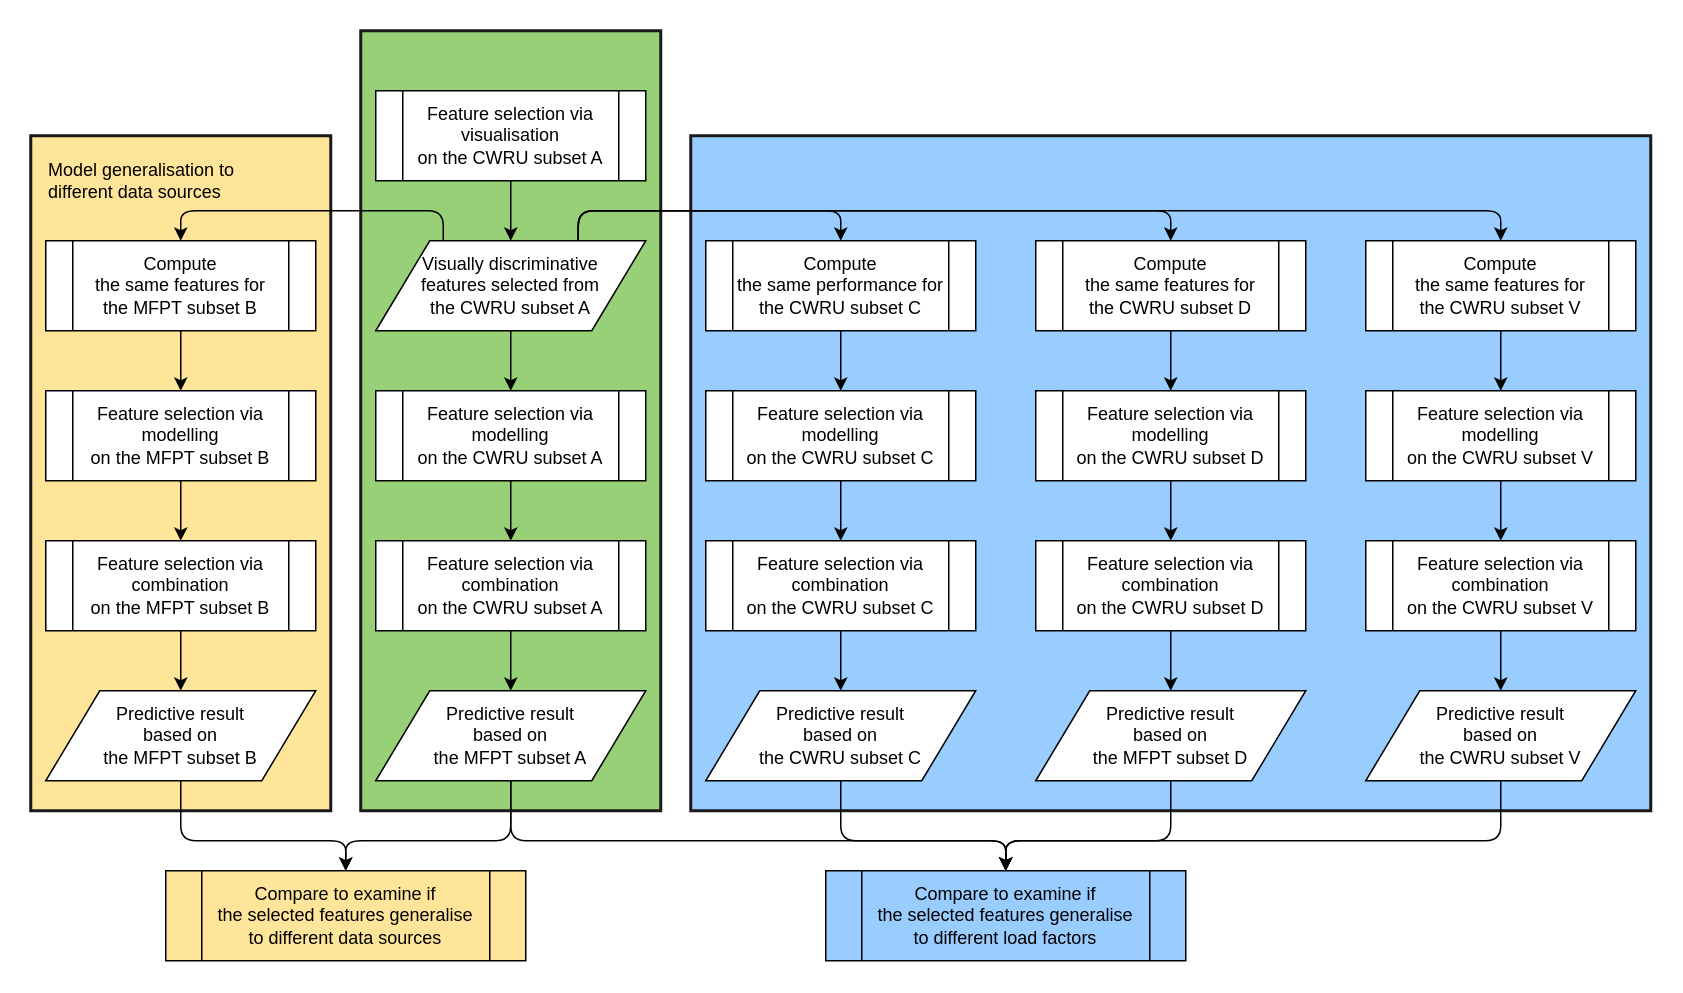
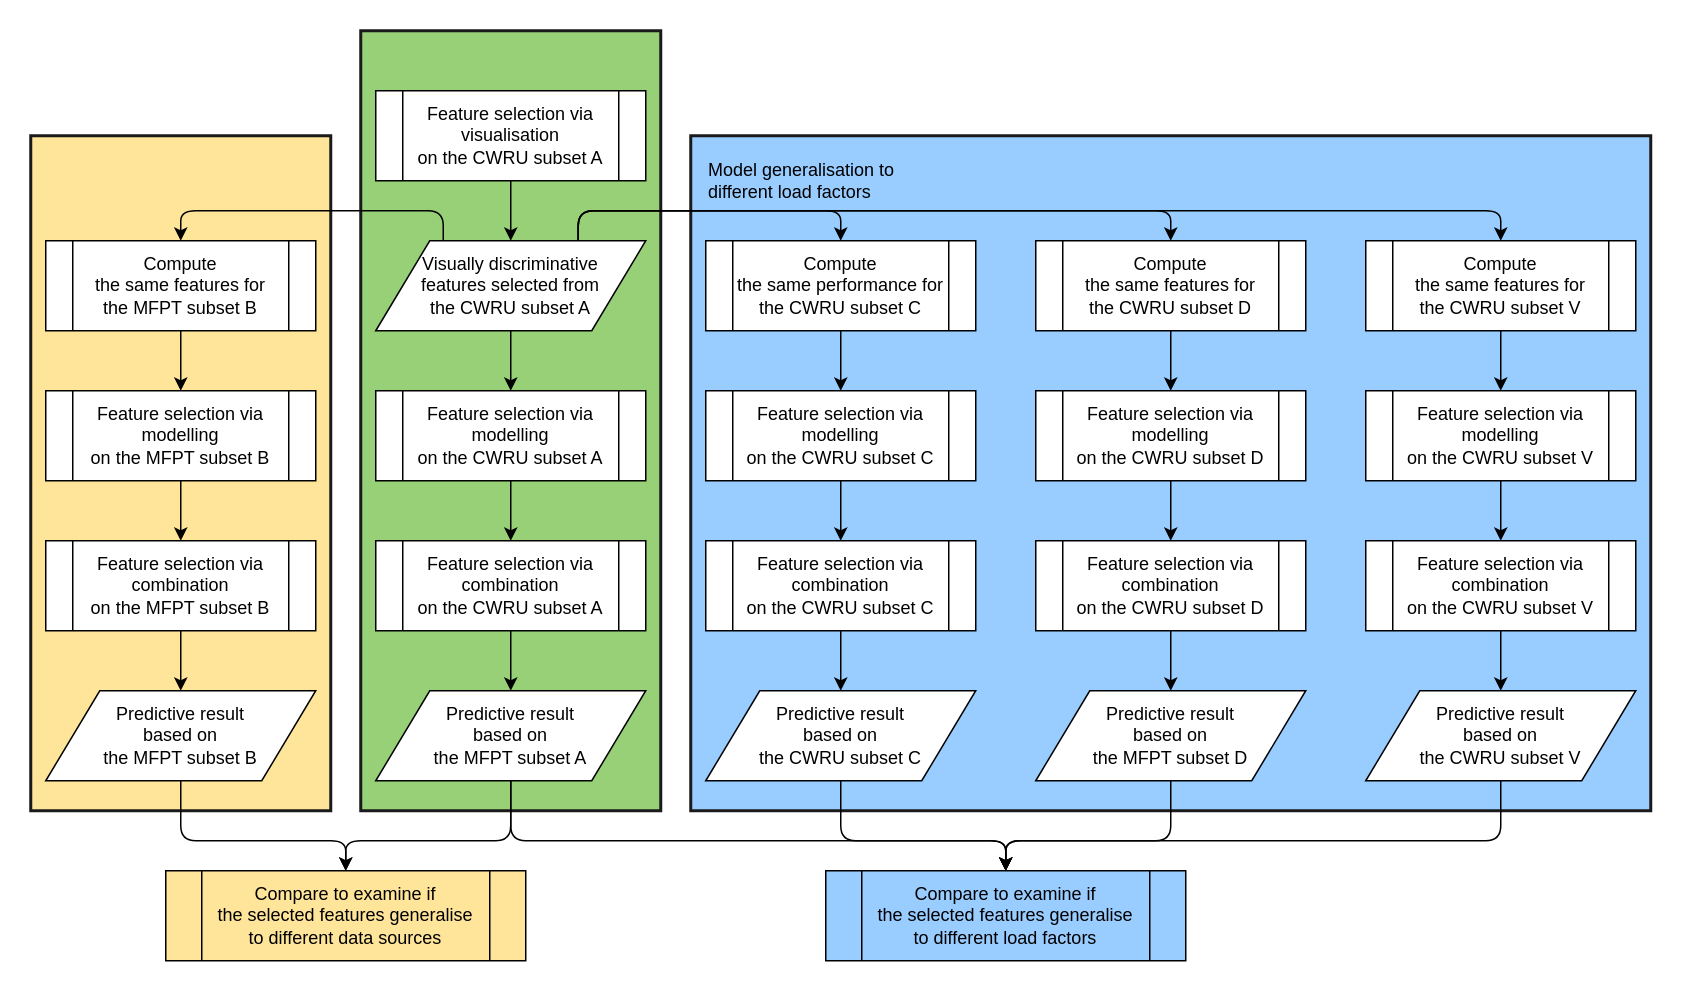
- <mxCell id="54" value="Model generalisation to&lt;br&gt;different data sources" style="text;html=1;strokeColor=none;fillColor=none;align=left;verticalAlign=middle;whiteSpace=wrap;rounded=0;" vertex="1" parent="1"><mxGeometry x="30" y="100" width="180" height="40" as="geometry" /></mxCell>
+ <mxCell id="55" value="Model generalisation to&lt;br&gt;different load factors" style="text;html=1;strokeColor=none;fillColor=none;align=left;verticalAlign=middle;whiteSpace=wrap;rounded=0;" vertex="1" parent="1"><mxGeometry x="470" y="100" width="180" height="40" as="geometry" /></mxCell>
